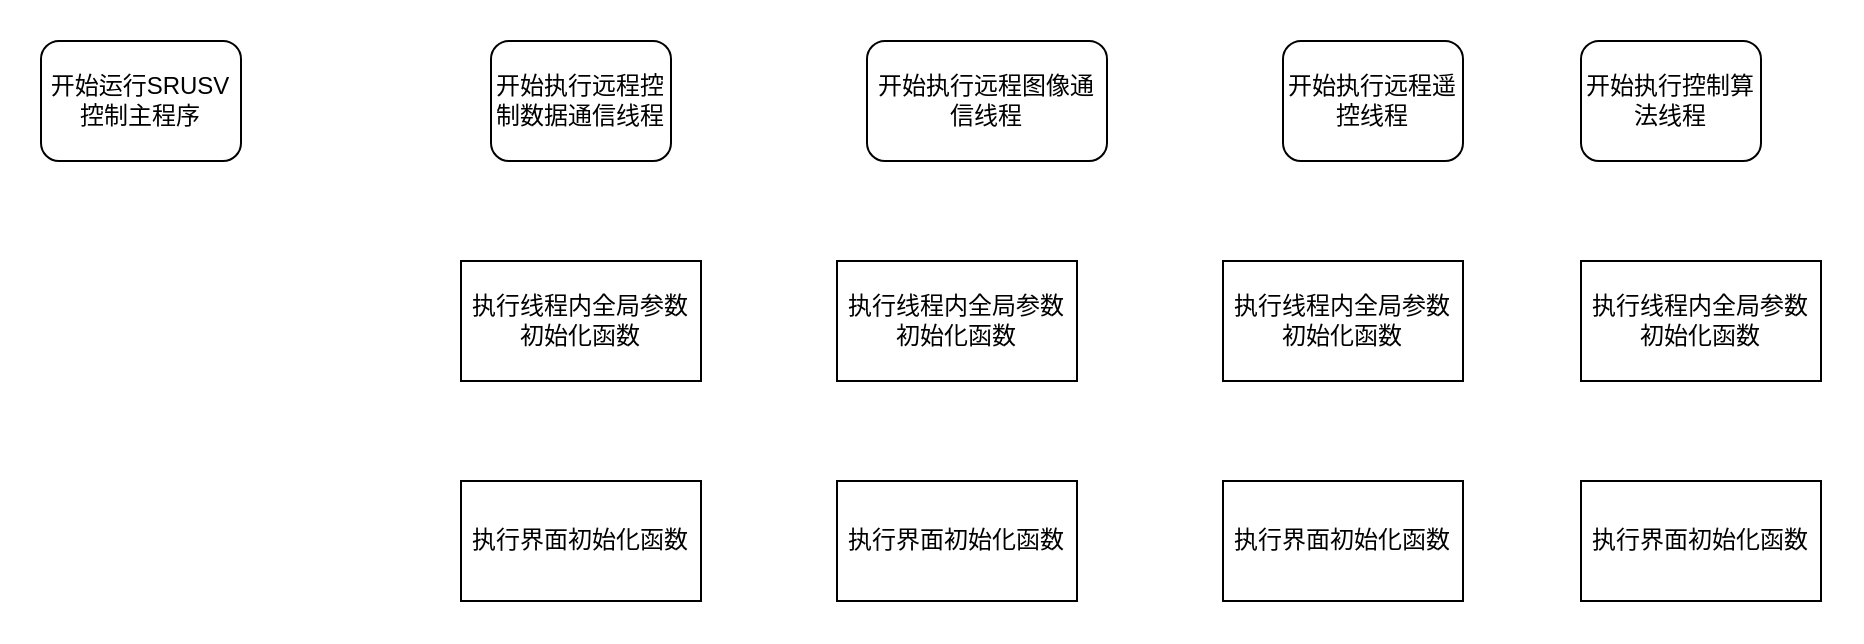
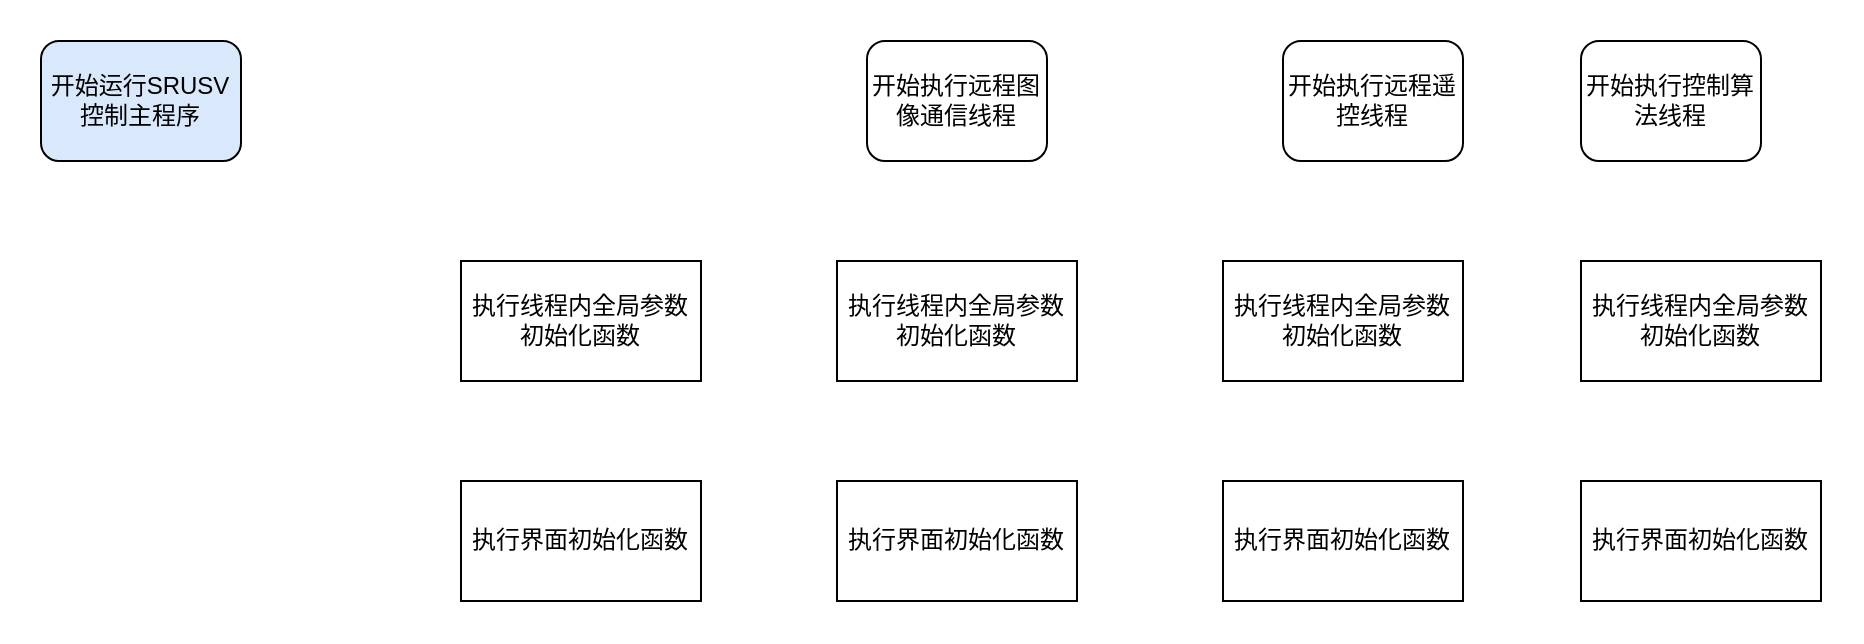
- <mxCell id="14" value="开始运行SRUSV控制主程序" style="rounded=1;whiteSpace=wrap;html=1;" vertex="1" parent="1"><mxGeometry x="20" y="20" width="100" height="60" as="geometry" /></mxCell>
+ <mxCell id="14" value="开始运行SRUSV控制主程序" style="rounded=1;whiteSpace=wrap;html=1;fillColor=#dae8fc;" vertex="1" parent="1"><mxGeometry x="20" y="20" width="100" height="60" as="geometry" /></mxCell>
- <mxCell id="2" value="开始执行远程控制数据通信线程" style="rounded=1;whiteSpace=wrap;html=1;" vertex="1" parent="1"><mxGeometry x="245" y="20" width="90" height="60" as="geometry" /></mxCell>
- <mxCell id="5" value="开始执行远程图像通信线程" style="rounded=1;whiteSpace=wrap;html=1;" vertex="1" parent="1"><mxGeometry x="433" y="20" width="120" height="60" as="geometry" /></mxCell>
+ <mxCell id="5" value="开始执行远程图像通信线程" style="rounded=1;whiteSpace=wrap;html=1;" vertex="1" parent="1"><mxGeometry x="433" y="20" width="90" height="60" as="geometry" /></mxCell>
